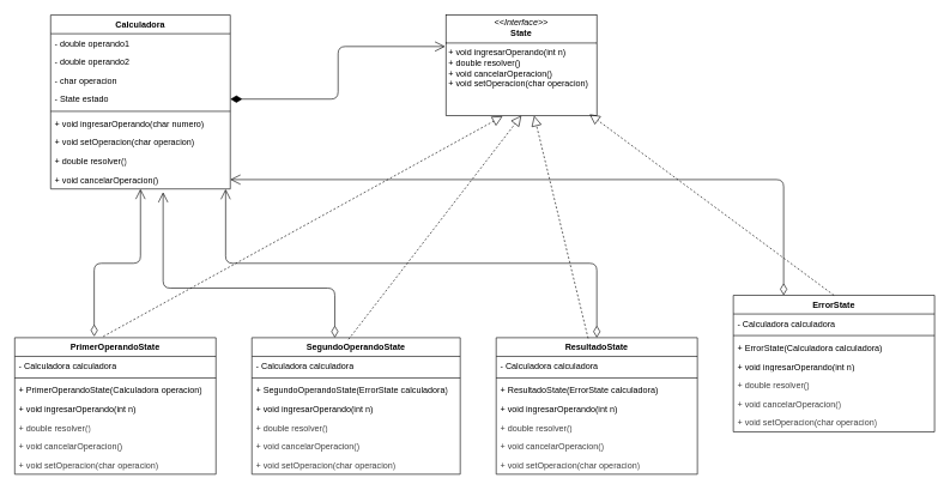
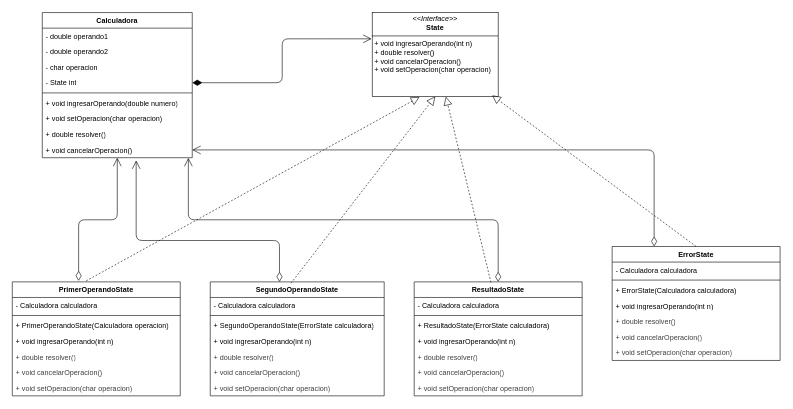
- <mxCell id="6" value="- State estado" style="text;strokeColor=none;fillColor=none;align=left;verticalAlign=top;spacingLeft=4;spacingRight=4;overflow=hidden;rotatable=0;points=[[0,0.5],[1,0.5]];portConstraint=eastwest;whiteSpace=wrap;html=1;" parent="2" vertex="1"><mxGeometry y="104" width="250" height="26" as="geometry" /></mxCell>
+ <mxCell id="6" value="- State int" style="text;strokeColor=none;fillColor=none;align=left;verticalAlign=top;spacingLeft=4;spacingRight=4;overflow=hidden;rotatable=0;points=[[0,0.5],[1,0.5]];portConstraint=eastwest;whiteSpace=wrap;html=1;" parent="2" vertex="1"><mxGeometry y="104" width="250" height="26" as="geometry" /></mxCell>
- <mxCell id="8" value="+ void ingresarOperando(char numero)" style="text;strokeColor=none;fillColor=none;align=left;verticalAlign=top;spacingLeft=4;spacingRight=4;overflow=hidden;rotatable=0;points=[[0,0.5],[1,0.5]];portConstraint=eastwest;whiteSpace=wrap;html=1;" parent="2" vertex="1"><mxGeometry y="138" width="250" height="26" as="geometry" /></mxCell>
+ <mxCell id="8" value="+ void ingresarOperando(double numero)" style="text;strokeColor=none;fillColor=none;align=left;verticalAlign=top;spacingLeft=4;spacingRight=4;overflow=hidden;rotatable=0;points=[[0,0.5],[1,0.5]];portConstraint=eastwest;whiteSpace=wrap;html=1;" parent="2" vertex="1"><mxGeometry y="138" width="250" height="26" as="geometry" /></mxCell>
